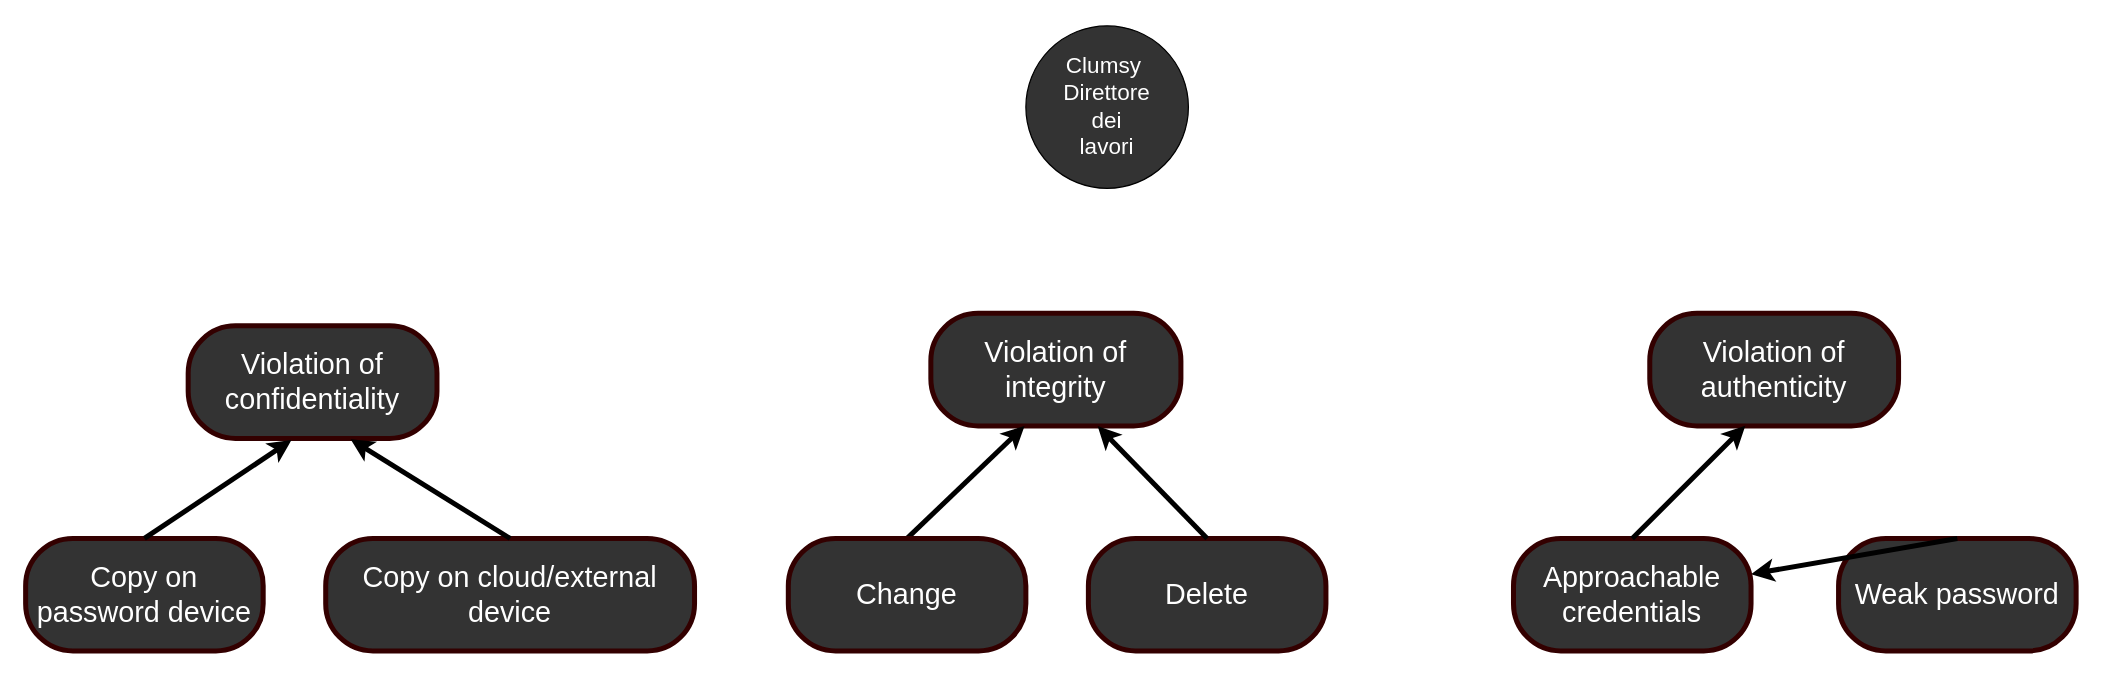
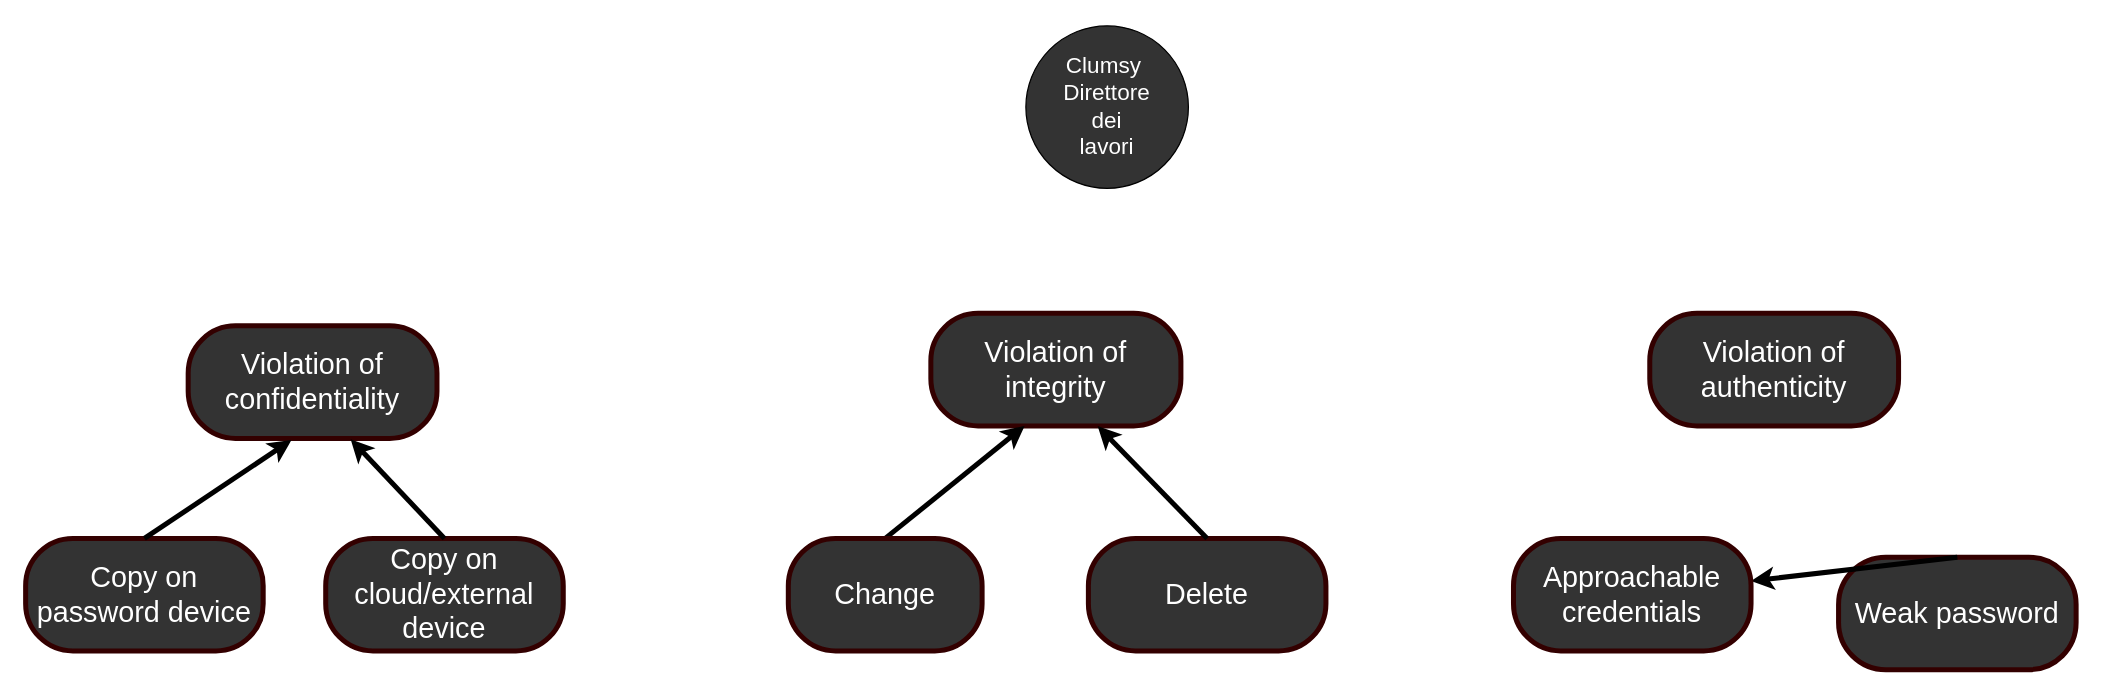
- <mxCell id="11" value="" style="endArrow=classic;html=1;strokeColor=#000000;strokeWidth=4;fontColor=#FFD966;entryX=0.384;entryY=0.998;entryDx=0;entryDy=0;exitX=0.5;exitY=0;exitDx=0;exitDy=0;entryPerimeter=0;" edge="1" parent="1" source="10" target="4"><mxGeometry width="50" height="50" relative="1" as="geometry"><mxPoint x="1585" y="430" as="sourcePoint" /><mxPoint x="1406.294" y="330.72" as="targetPoint" /></mxGeometry></mxCell>
- <mxCell id="7" value="&lt;font color=&quot;#ffffff&quot;&gt;&lt;span style=&quot;font-size: 23px&quot;&gt;Copy on cloud/external device&lt;/span&gt;&lt;/font&gt;" style="rounded=1;whiteSpace=wrap;html=1;strokeColor=#330000;strokeWidth=4;fillColor=#333333;gradientColor=none;arcSize=42;" vertex="1" parent="1"><mxGeometry x="260" y="430" width="295" height="90" as="geometry" /></mxCell>
+ <mxCell id="7" value="&lt;font color=&quot;#ffffff&quot;&gt;&lt;span style=&quot;font-size: 23px&quot;&gt;Copy on cloud/external device&lt;/span&gt;&lt;/font&gt;" style="rounded=1;whiteSpace=wrap;html=1;strokeColor=#330000;strokeWidth=4;fillColor=#333333;gradientColor=none;arcSize=42;" vertex="1" parent="1"><mxGeometry x="260" y="430" width="190" height="90" as="geometry" /></mxCell>
- <mxCell id="15" value="&lt;font color=&quot;#ffffff&quot;&gt;&lt;span style=&quot;font-size: 23px&quot;&gt;Change&lt;/span&gt;&lt;/font&gt;" style="rounded=1;whiteSpace=wrap;html=1;strokeColor=#330000;strokeWidth=4;fillColor=#333333;gradientColor=none;arcSize=42;" vertex="1" parent="1"><mxGeometry x="630" y="430" width="190" height="90" as="geometry" /></mxCell>
+ <mxCell id="15" value="&lt;font color=&quot;#ffffff&quot;&gt;&lt;span style=&quot;font-size: 23px&quot;&gt;Change&lt;/span&gt;&lt;/font&gt;" style="rounded=1;whiteSpace=wrap;html=1;strokeColor=#330000;strokeWidth=4;fillColor=#333333;gradientColor=none;arcSize=42;" vertex="1" parent="1"><mxGeometry x="630" y="430" width="155" height="90" as="geometry" /></mxCell>
- <mxCell id="5" value="&lt;font color=&quot;#ffffff&quot;&gt;&lt;span style=&quot;font-size: 23px&quot;&gt;Weak password&lt;/span&gt;&lt;/font&gt;" style="rounded=1;whiteSpace=wrap;html=1;strokeColor=#330000;strokeWidth=4;fillColor=#333333;gradientColor=none;arcSize=42;" vertex="1" parent="1"><mxGeometry x="1470" y="430" width="190" height="90" as="geometry" /></mxCell>
+ <mxCell id="5" value="&lt;font color=&quot;#ffffff&quot;&gt;&lt;span style=&quot;font-size: 23px&quot;&gt;Weak password&lt;/span&gt;&lt;/font&gt;" style="rounded=1;whiteSpace=wrap;html=1;strokeColor=#330000;strokeWidth=4;fillColor=#333333;gradientColor=none;arcSize=42;" vertex="1" parent="1"><mxGeometry x="1470" y="445" width="190" height="90" as="geometry" /></mxCell>
